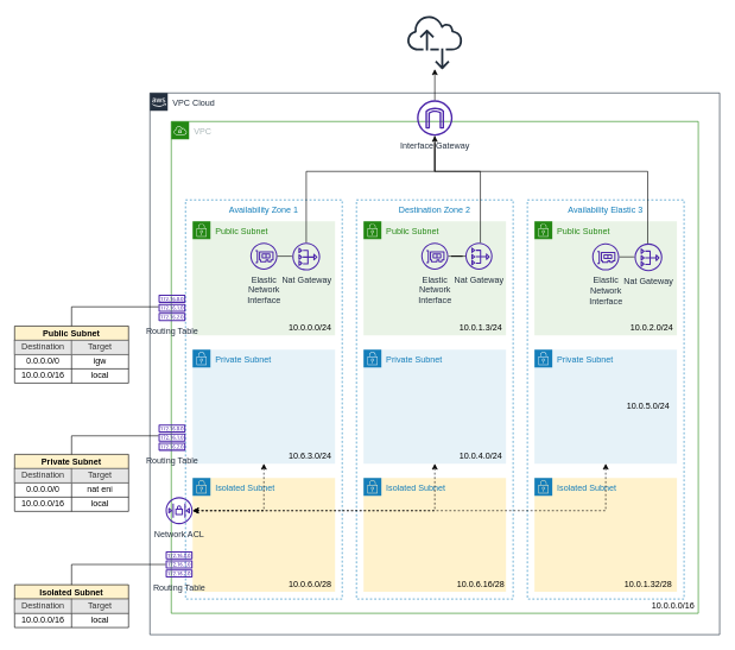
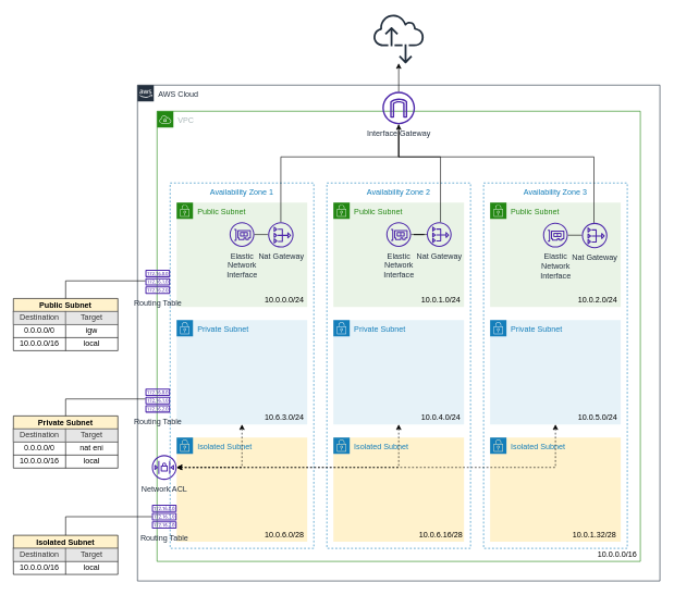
- <mxCell id="2" value="VPC Cloud" style="points=[[0,0],[0.25,0],[0.5,0],[0.75,0],[1,0],[1,0.25],[1,0.5],[1,0.75],[1,1],[0.75,1],[0.5,1],[0.25,1],[0,1],[0,0.75],[0,0.5],[0,0.25]];outlineConnect=0;gradientColor=none;html=1;whiteSpace=wrap;fontSize=12;fontStyle=0;container=1;pointerEvents=0;collapsible=0;recursiveResize=0;shape=mxgraph.aws4.group;grIcon=mxgraph.aws4.group_aws_cloud_alt;strokeColor=#232F3E;fillColor=none;verticalAlign=top;align=left;spacingLeft=30;fontColor=#232F3E;dashed=0;" parent="1" vertex="1"><mxGeometry x="210" y="130" width="800" height="760" as="geometry" /></mxCell>
+ <mxCell id="2" value="AWS Cloud" style="points=[[0,0],[0.25,0],[0.5,0],[0.75,0],[1,0],[1,0.25],[1,0.5],[1,0.75],[1,1],[0.75,1],[0.5,1],[0.25,1],[0,1],[0,0.75],[0,0.5],[0,0.25]];outlineConnect=0;gradientColor=none;html=1;whiteSpace=wrap;fontSize=12;fontStyle=0;container=1;pointerEvents=0;collapsible=0;recursiveResize=0;shape=mxgraph.aws4.group;grIcon=mxgraph.aws4.group_aws_cloud_alt;strokeColor=#232F3E;fillColor=none;verticalAlign=top;align=left;spacingLeft=30;fontColor=#232F3E;dashed=0;" parent="1" vertex="1"><mxGeometry x="210" y="130" width="800" height="760" as="geometry" /></mxCell>
- <mxCell id="6" value="Destination Zone 2" style="fillColor=none;strokeColor=#147EBA;dashed=1;verticalAlign=top;fontStyle=0;fontColor=#147EBA;" parent="3" vertex="1"><mxGeometry x="260" y="110" width="220" height="560" as="geometry" /></mxCell>
+ <mxCell id="6" value="Availability Zone 2" style="fillColor=none;strokeColor=#147EBA;dashed=1;verticalAlign=top;fontStyle=0;fontColor=#147EBA;" parent="3" vertex="1"><mxGeometry x="260" y="110" width="220" height="560" as="geometry" /></mxCell>
- <mxCell id="5" value="Availability Elastic 3" style="fillColor=none;strokeColor=#147EBA;dashed=1;verticalAlign=top;fontStyle=0;fontColor=#147EBA;" parent="3" vertex="1"><mxGeometry x="500" y="110" width="220" height="560" as="geometry" /></mxCell>
+ <mxCell id="5" value="Availability Zone 3" style="fillColor=none;strokeColor=#147EBA;dashed=1;verticalAlign=top;fontStyle=0;fontColor=#147EBA;" parent="3" vertex="1"><mxGeometry x="500" y="110" width="220" height="560" as="geometry" /></mxCell>
- <mxCell id="22" value="10.0.1.3/24" style="text;html=1;strokeColor=none;fillColor=none;align=center;verticalAlign=middle;whiteSpace=wrap;rounded=0;fillStyle=auto;" parent="3" vertex="1"><mxGeometry x="400" y="280" width="70" height="20" as="geometry" /></mxCell>
+ <mxCell id="22" value="10.0.1.0/24" style="text;html=1;strokeColor=none;fillColor=none;align=center;verticalAlign=middle;whiteSpace=wrap;rounded=0;fillStyle=auto;" parent="3" vertex="1"><mxGeometry x="400" y="280" width="70" height="20" as="geometry" /></mxCell>
- <mxCell id="31" value="10.0.5.0/24" style="text;html=1;strokeColor=none;fillColor=none;align=center;verticalAlign=middle;whiteSpace=wrap;rounded=0;fillStyle=auto;" parent="3" vertex="1"><mxGeometry x="635" y="390" width="70" height="20" as="geometry" /></mxCell>
+ <mxCell id="31" value="10.0.5.0/24" style="text;html=1;strokeColor=none;fillColor=none;align=center;verticalAlign=middle;whiteSpace=wrap;rounded=0;fillStyle=auto;" parent="3" vertex="1"><mxGeometry x="640" y="460" width="70" height="20" as="geometry" /></mxCell>
